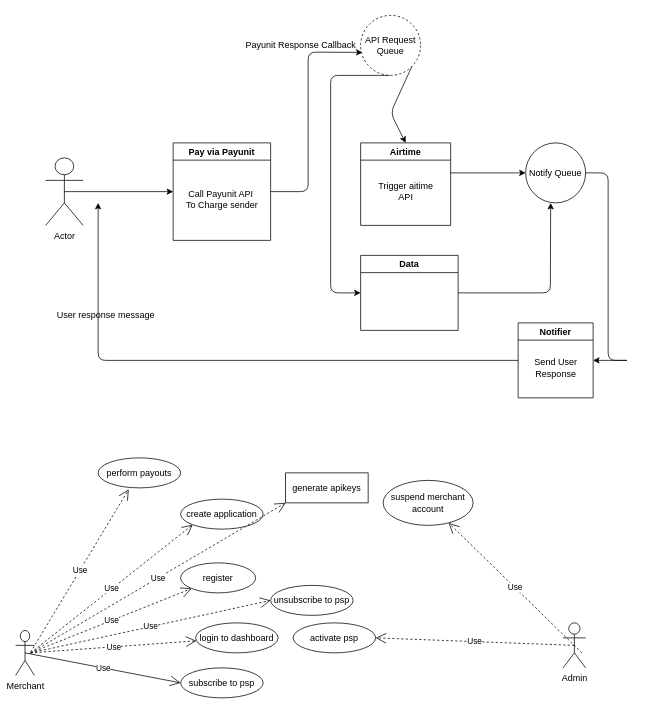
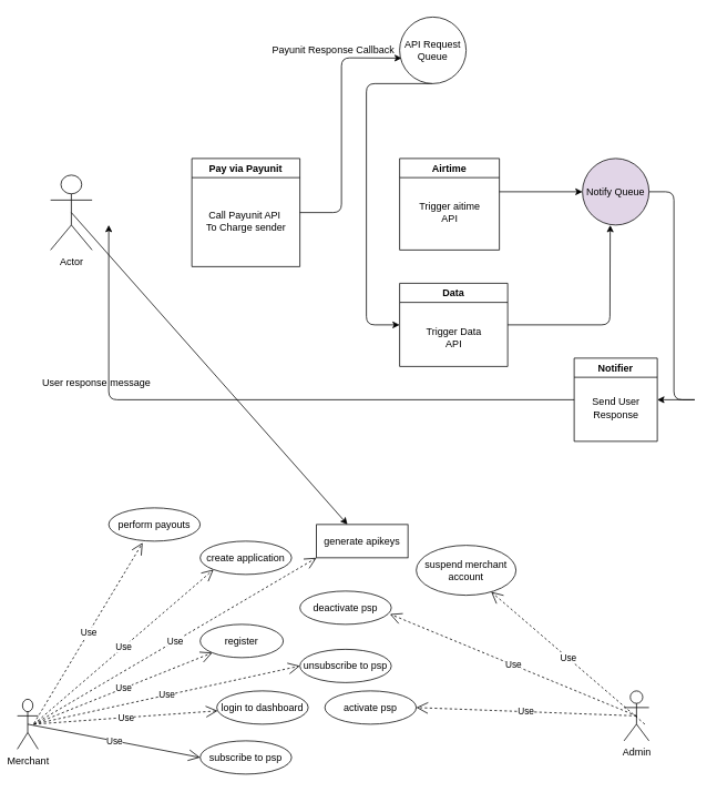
- <mxCell id="9" value="API Request Queue" style="ellipse;whiteSpace=wrap;html=1;aspect=fixed;dashed=1;" parent="1" vertex="1"><mxGeometry x="480" y="20" width="80" height="80" as="geometry" /></mxCell>
+ <mxCell id="9" value="API Request Queue" style="ellipse;whiteSpace=wrap;html=1;aspect=fixed;" parent="1" vertex="1"><mxGeometry x="480" y="20" width="80" height="80" as="geometry" /></mxCell>
- <mxCell id="8" style="edgeStyle=none;html=1;exitX=1;exitY=1;exitDx=0;exitDy=0;entryX=0.5;entryY=0;entryDx=0;entryDy=0;" parent="1" source="9" target="11" edge="1"><mxGeometry relative="1" as="geometry"><Array as="points"><mxPoint x="520" y="150" /></Array></mxGeometry></mxCell>
- <mxCell id="17" value="Notify Queue" style="ellipse;whiteSpace=wrap;html=1;aspect=fixed;" parent="1" vertex="1"><mxGeometry x="700" y="190" width="80" height="80" as="geometry" /></mxCell>
+ <mxCell id="17" value="Notify Queue" style="ellipse;whiteSpace=wrap;html=1;aspect=fixed;fillColor=#e1d5e7;" parent="1" vertex="1"><mxGeometry x="700" y="190" width="80" height="80" as="geometry" /></mxCell>
- <mxCell id="2" style="edgeStyle=none;html=1;exitX=0.5;exitY=0.5;exitDx=0;exitDy=0;exitPerimeter=0;entryX=0;entryY=0.5;entryDx=0;entryDy=0;" parent="1" source="3" target="5" edge="1"><mxGeometry relative="1" as="geometry" /></mxCell>
+ <mxCell id="2" style="edgeStyle=none;html=1;exitX=0.5;exitY=0.5;exitDx=0;exitDy=0;exitPerimeter=0;" parent="1" source="3" target="29" edge="1"><mxGeometry relative="1" as="geometry" /></mxCell>
+ <mxCell id="15" value="Trigger Data&lt;br&gt;API" style="text;html=1;align=center;verticalAlign=middle;resizable=0;points=[];autosize=1;strokeColor=none;fillColor=none;" parent="14" vertex="1"><mxGeometry x="25" y="50" width="80" height="30" as="geometry" /></mxCell>
- <mxCell id="21" value="User response message" style="text;html=1;align=center;verticalAlign=middle;resizable=0;points=[];autosize=1;strokeColor=none;fillColor=none;" parent="1" vertex="1"><mxGeometry x="65" y="410" width="150" height="20" as="geometry" /></mxCell>
+ <mxCell id="21" value="User response message" style="text;html=1;align=center;verticalAlign=middle;resizable=0;points=[];autosize=1;strokeColor=none;fillColor=none;" parent="1" vertex="1"><mxGeometry x="40" y="450" width="150" height="20" as="geometry" /></mxCell>
- <mxCell id="39" value="suspend merchant account" style="ellipse;whiteSpace=wrap;html=1;" parent="1" vertex="1"><mxGeometry x="510" y="640" width="120" height="60" as="geometry" /></mxCell>
+ <mxCell id="39" value="suspend merchant account" style="ellipse;whiteSpace=wrap;html=1;" parent="1" vertex="1"><mxGeometry x="500" y="655" width="120" height="60" as="geometry" /></mxCell>
- <mxCell id="24" value="create application" style="ellipse;whiteSpace=wrap;html=1;" parent="1" vertex="1"><mxGeometry x="240" y="665" width="110" height="40" as="geometry" /></mxCell>
+ <mxCell id="24" value="create application" style="ellipse;whiteSpace=wrap;html=1;" parent="1" vertex="1"><mxGeometry x="240" y="650" width="110" height="40" as="geometry" /></mxCell>
+ <mxCell id="26" value="deactivate psp" style="ellipse;whiteSpace=wrap;html=1;" parent="1" vertex="1"><mxGeometry x="360" y="710" width="110" height="40" as="geometry" /></mxCell>
+ <mxCell id="37" value="Use" style="endArrow=open;endSize=12;dashed=1;html=1;entryX=0.985;entryY=0.692;entryDx=0;entryDy=0;entryPerimeter=0;exitX=0.5;exitY=0.5;exitDx=0;exitDy=0;exitPerimeter=0;" parent="1" source="31" target="26" edge="1"><mxGeometry width="160" relative="1" as="geometry"><mxPoint x="560" y="840" as="sourcePoint" /><mxPoint x="720" y="840" as="targetPoint" /></mxGeometry></mxCell>
